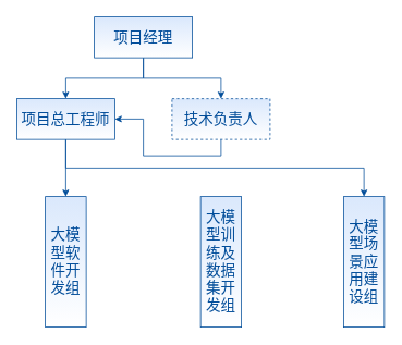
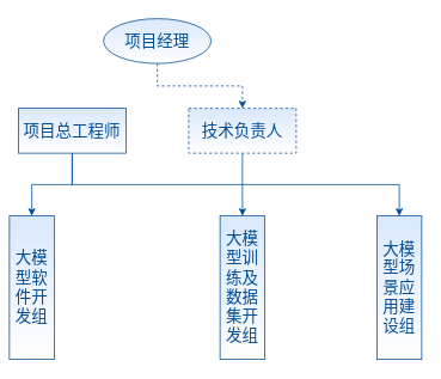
- <mxCell id="4" value="&lt;font style=&quot;font-size: 18px; color: rgb(0, 76, 153);&quot;&gt;项目经理&lt;/font&gt;" style="rounded=0;whiteSpace=wrap;html=1;strokeColor=#004C99;fillColor=#dae8fc;gradientColor=#FFFFFF;" parent="1" vertex="1"><mxGeometry x="115" y="20" width="120" height="50" as="geometry" /></mxCell>
+ <mxCell id="4" value="&lt;font style=&quot;font-size: 18px; color: rgb(0, 76, 153);&quot;&gt;项目经理&lt;/font&gt;" style="ellipse;whiteSpace=wrap;html=1;strokeColor=#004C99;fillColor=#dae8fc;gradientColor=#FFFFFF;" parent="1" vertex="1"><mxGeometry x="115" y="20" width="120" height="50" as="geometry" /></mxCell>
- <mxCell id="2" style="edgeStyle=orthogonalEdgeStyle;rounded=0;orthogonalLoop=1;jettySize=auto;html=1;exitX=0.5;exitY=1;exitDx=0;exitDy=0;entryX=0.5;entryY=0;entryDx=0;entryDy=0;strokeColor=#004C99;" parent="1" source="4" target="9" edge="1"><mxGeometry relative="1" as="geometry" /></mxCell>
+ <mxCell id="2" style="edgeStyle=orthogonalEdgeStyle;rounded=0;orthogonalLoop=1;jettySize=auto;html=1;exitX=0.5;exitY=1;exitDx=0;exitDy=0;entryX=0.5;entryY=0;entryDx=0;entryDy=0;strokeColor=#004C99;dashed=1;" parent="1" source="4" target="9" edge="1"><mxGeometry relative="1" as="geometry" /></mxCell>
- <mxCell id="3" style="edgeStyle=orthogonalEdgeStyle;rounded=0;orthogonalLoop=1;jettySize=auto;html=1;exitX=0.5;exitY=1;exitDx=0;exitDy=0;entryX=0.5;entryY=0;entryDx=0;entryDy=0;strokeColor=#004C99;" parent="1" source="4" target="7" edge="1"><mxGeometry relative="1" as="geometry" /></mxCell>
- <mxCell id="8" style="edgeStyle=orthogonalEdgeStyle;rounded=0;orthogonalLoop=1;jettySize=auto;html=1;exitX=0.5;exitY=1;exitDx=0;exitDy=0;strokeColor=#004C99;" edge="1" parent="1" source="9" target="7"><mxGeometry relative="1" as="geometry" /></mxCell>
+ <mxCell id="8" style="edgeStyle=orthogonalEdgeStyle;rounded=0;orthogonalLoop=1;jettySize=auto;html=1;exitX=0.5;exitY=1;exitDx=0;exitDy=0;strokeColor=#004C99;" edge="1" parent="1" source="9" target="11"><mxGeometry relative="1" as="geometry" /></mxCell>
- <mxCell id="10" value="&lt;font color=&quot;#004c99&quot;&gt;&lt;span style=&quot;font-size: 18px;&quot;&gt;大模型软件开发组&lt;/span&gt;&lt;/font&gt;" style="rounded=0;whiteSpace=wrap;html=1;strokeColor=#004C99;fillColor=#dae8fc;gradientColor=#FFFFFF;" parent="1" vertex="1"><mxGeometry x="55" y="240" width="50" height="160" as="geometry" /></mxCell>
+ <mxCell id="10" value="&lt;font color=&quot;#004c99&quot;&gt;&lt;span style=&quot;font-size: 18px;&quot;&gt;大模型软件开发组&lt;/span&gt;&lt;/font&gt;" style="rounded=0;whiteSpace=wrap;html=1;strokeColor=#004C99;fillColor=#dae8fc;gradientColor=#FFFFFF;" parent="1" vertex="1"><mxGeometry x="10" y="240" width="50" height="160" as="geometry" /></mxCell>
